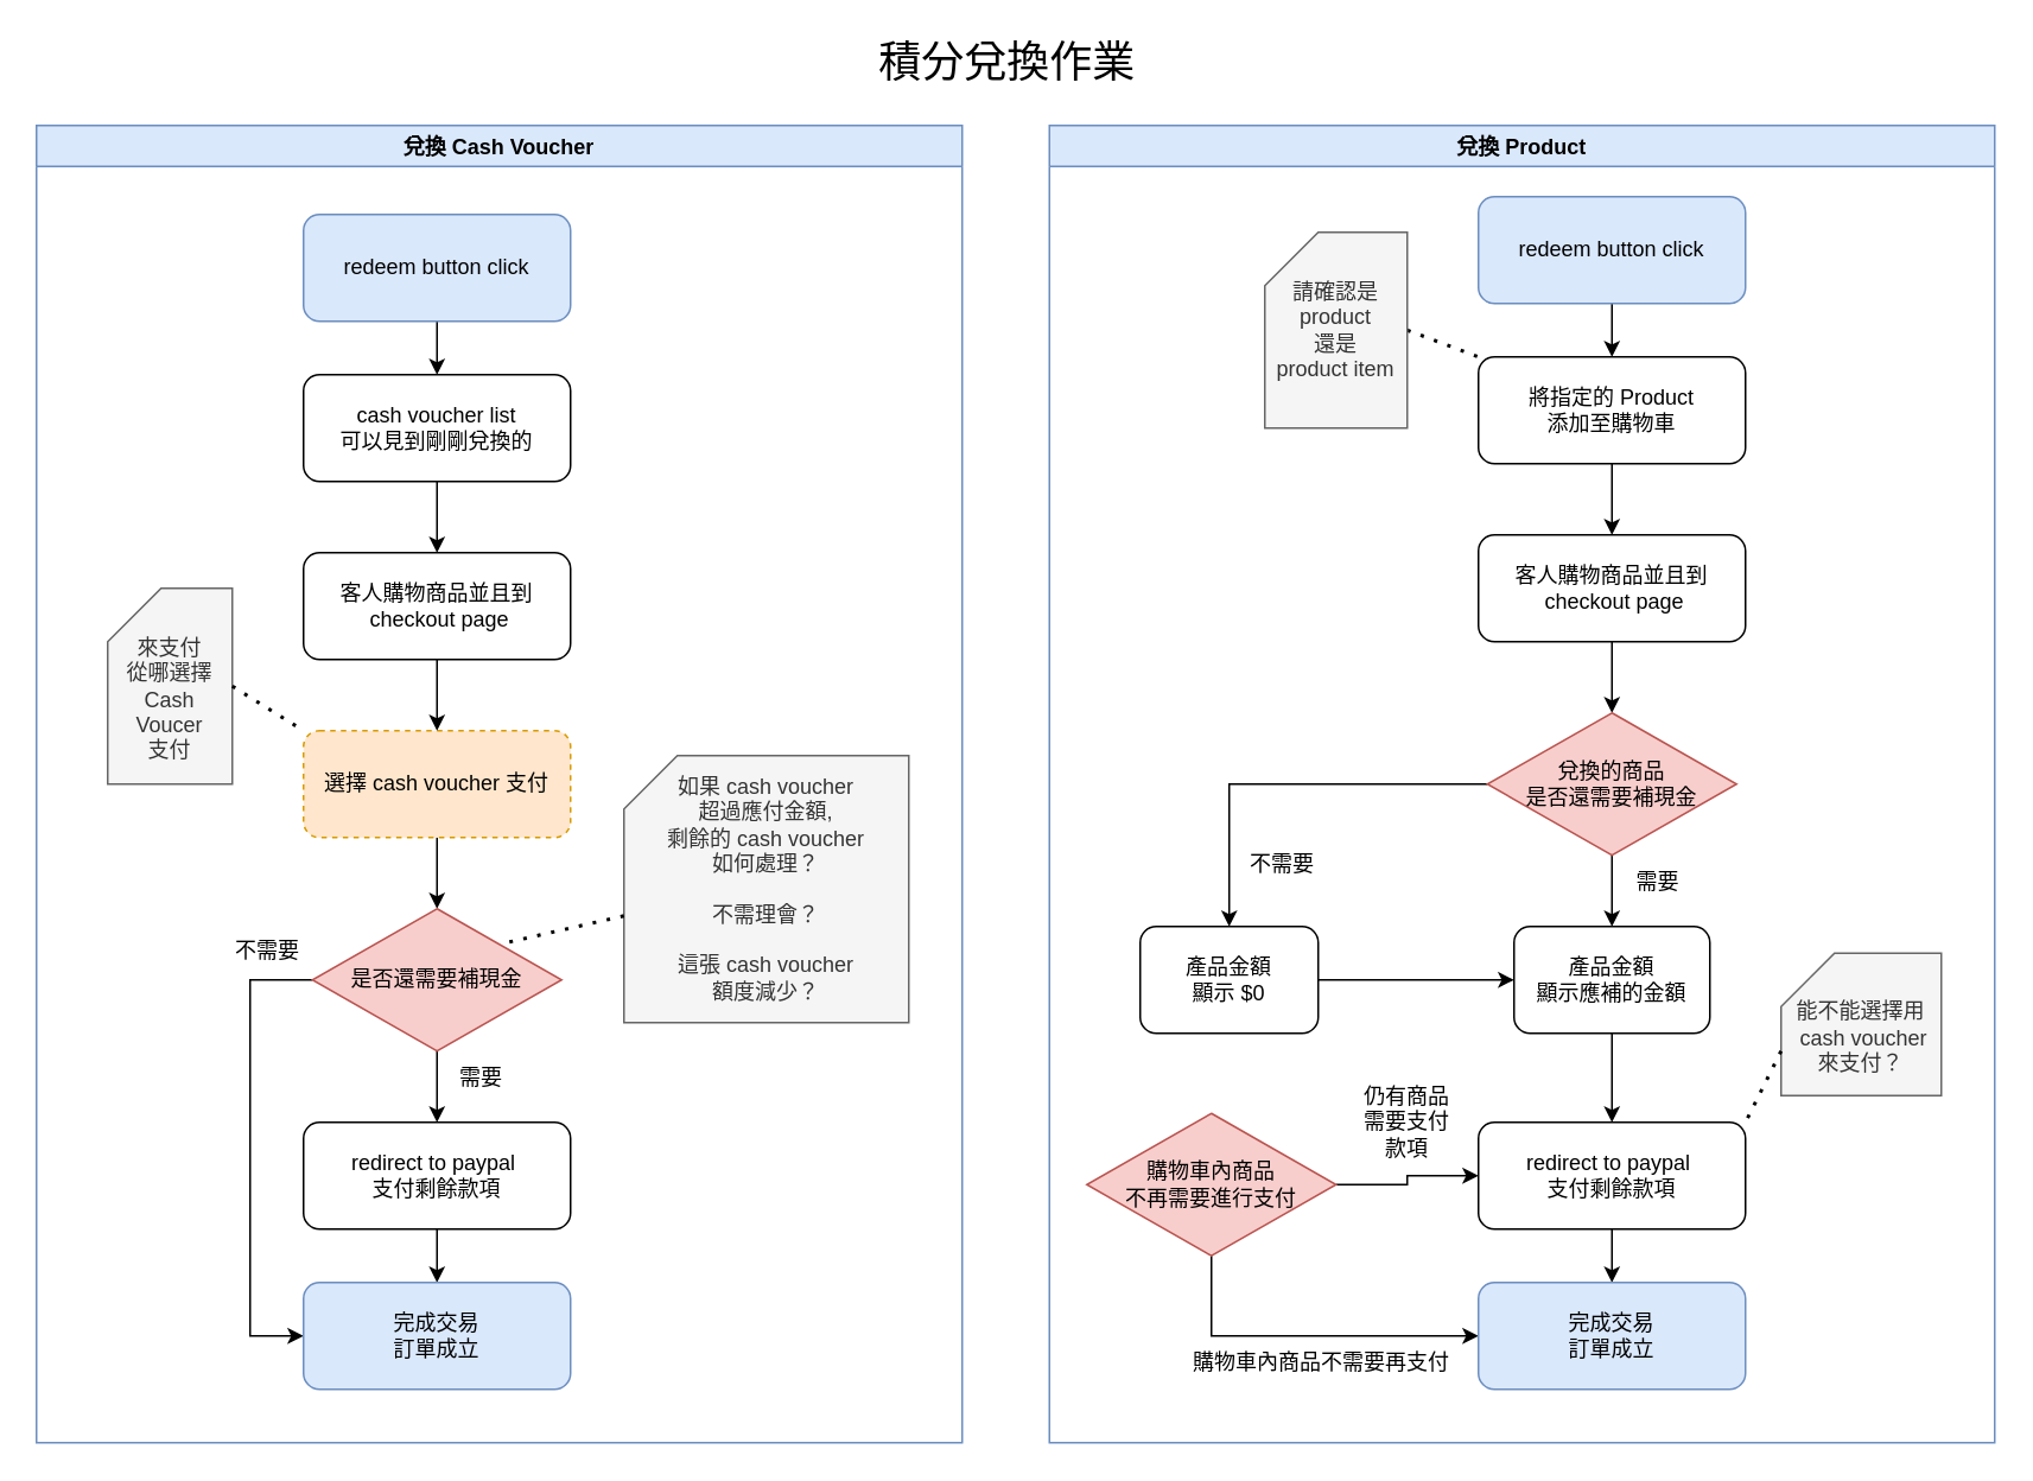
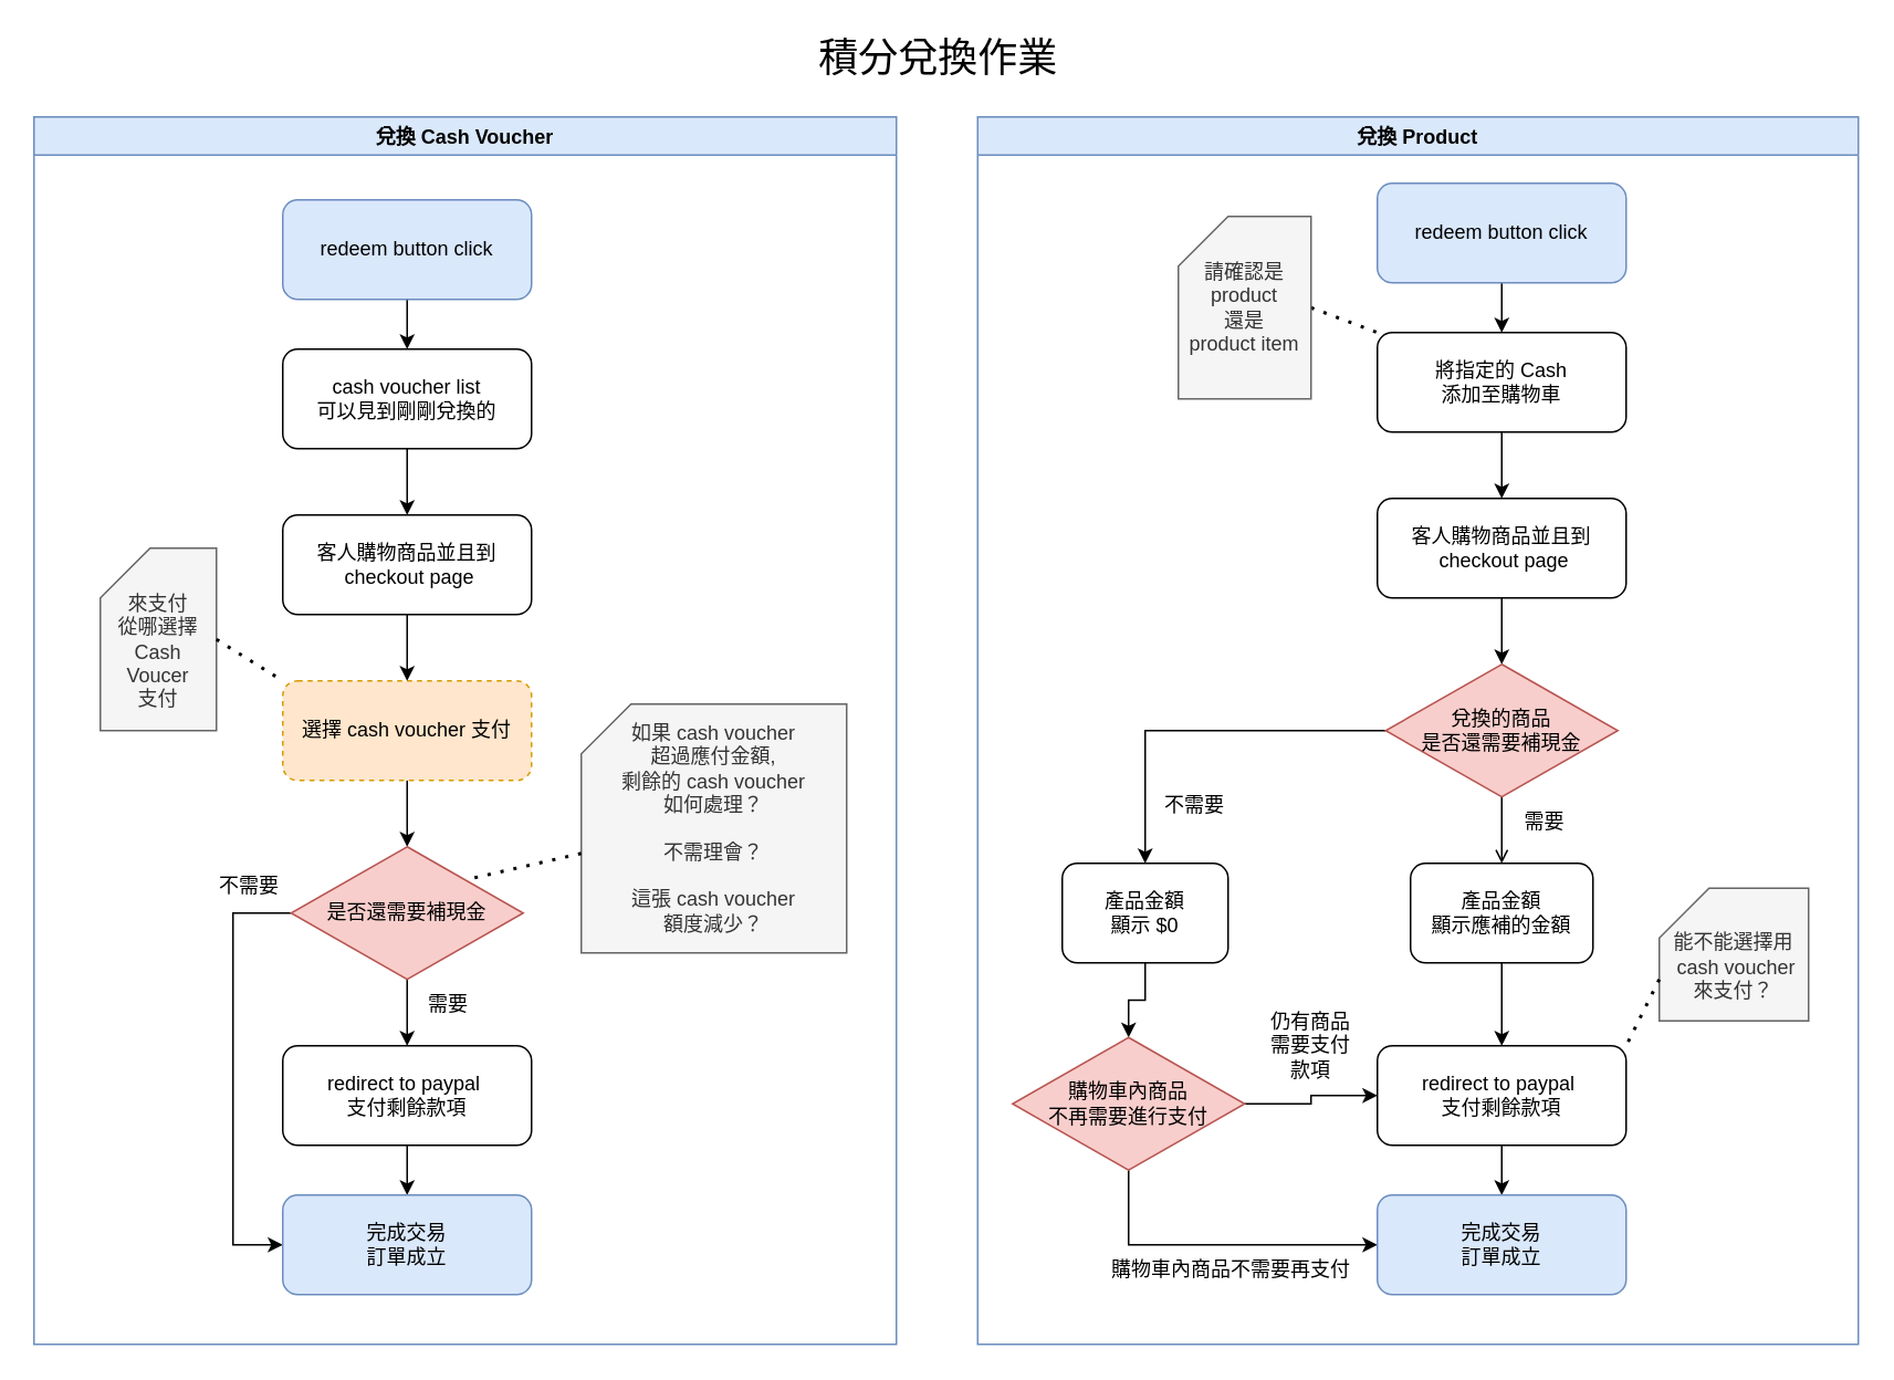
- <mxCell id="24" value="將指定的 Product &lt;br&gt;添加至購物車" style="rounded=1;whiteSpace=wrap;html=1;" vertex="1" parent="23"><mxGeometry x="241" y="130" width="150" height="60" as="geometry" /></mxCell>
+ <mxCell id="24" value="將指定的 Cash &lt;br&gt;添加至購物車" style="rounded=1;whiteSpace=wrap;html=1;" vertex="1" parent="23"><mxGeometry x="241" y="130" width="150" height="60" as="geometry" /></mxCell>
- <mxCell id="30" value="" style="edgeStyle=orthogonalEdgeStyle;rounded=0;orthogonalLoop=1;jettySize=auto;html=1;entryX=0.5;entryY=0;entryDx=0;entryDy=0;" edge="1" parent="23" source="32" target="34"><mxGeometry relative="1" as="geometry"><mxPoint x="317" y="450" as="targetPoint" /></mxGeometry></mxCell>
+ <mxCell id="30" value="" style="edgeStyle=orthogonalEdgeStyle;rounded=0;orthogonalLoop=1;jettySize=auto;html=1;entryX=0.5;entryY=0;entryDx=0;entryDy=0;endArrow=open;" edge="1" parent="23" source="32" target="34"><mxGeometry relative="1" as="geometry"><mxPoint x="317" y="450" as="targetPoint" /></mxGeometry></mxCell>
- <mxCell id="39" value="" style="edgeStyle=orthogonalEdgeStyle;rounded=0;orthogonalLoop=1;jettySize=auto;html=1;" edge="1" parent="23" source="40" target="34"><mxGeometry relative="1" as="geometry" /></mxCell>
+ <mxCell id="39" value="" style="edgeStyle=orthogonalEdgeStyle;rounded=0;orthogonalLoop=1;jettySize=auto;html=1;" edge="1" parent="23" source="40" target="43"><mxGeometry relative="1" as="geometry" /></mxCell>
